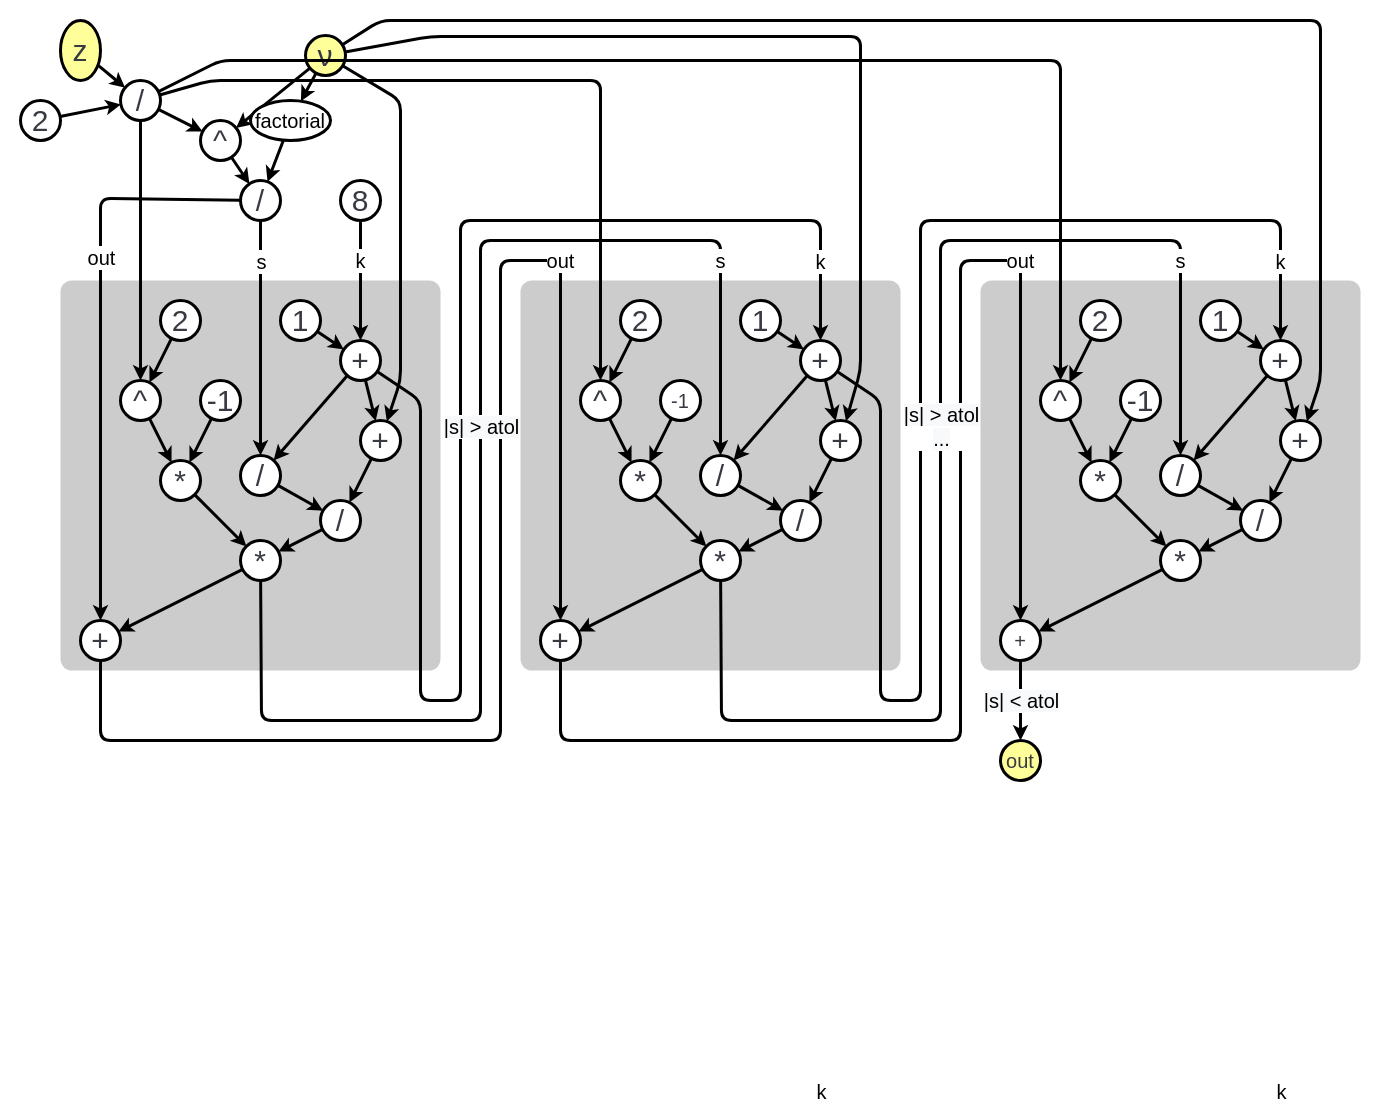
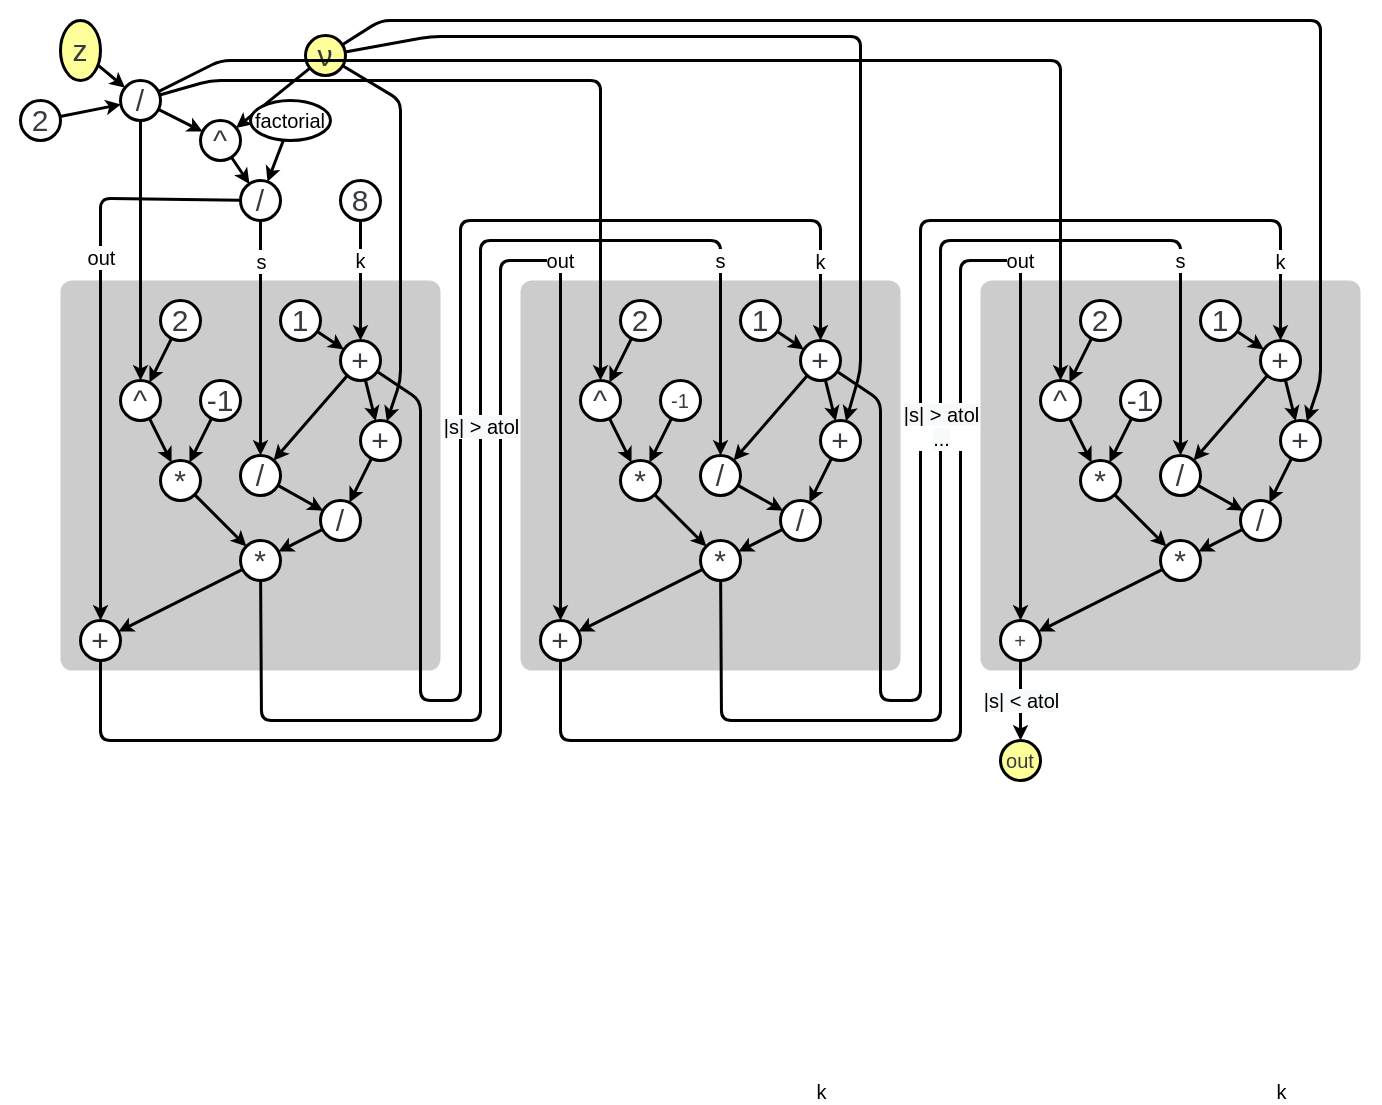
- <mxCell id="14" value="" style="endArrow=classic;html=1;strokeWidth=3;fontSize=20;" parent="1" source="4" target="13" edge="1"><mxGeometry width="50" height="50" relative="1" as="geometry"><mxPoint x="263.788" y="29.011" as="sourcePoint" /><mxPoint x="236.325" y="111.026" as="targetPoint" /></mxGeometry></mxCell>
